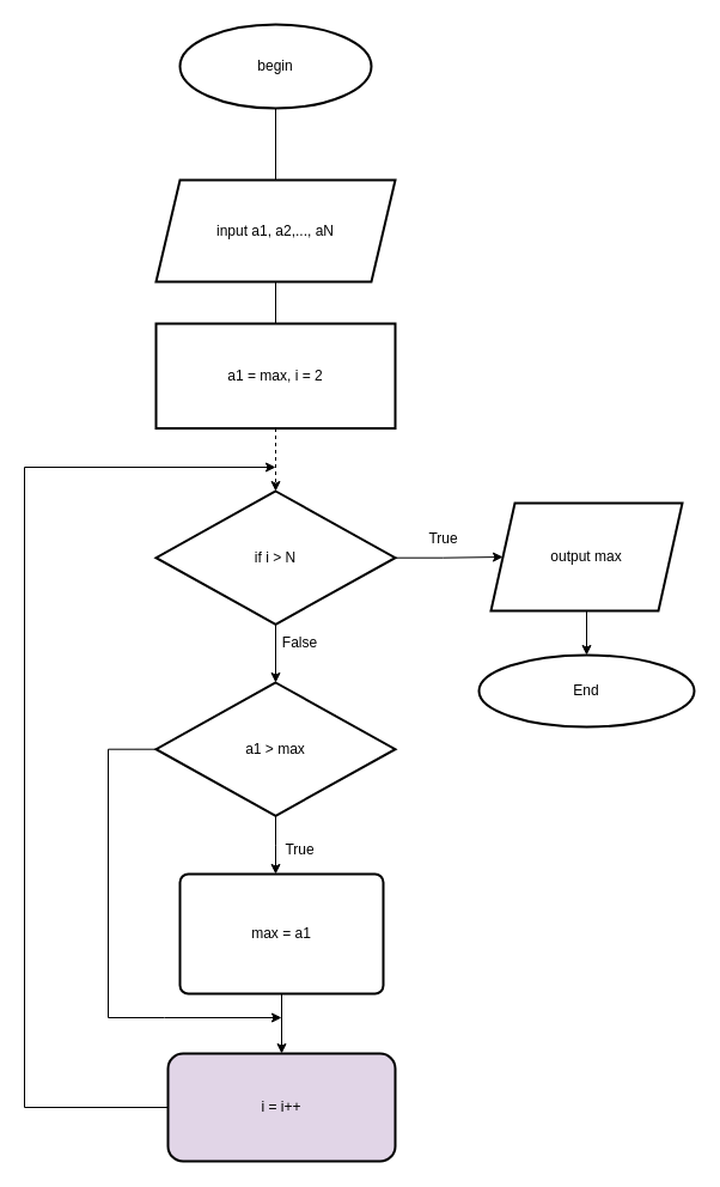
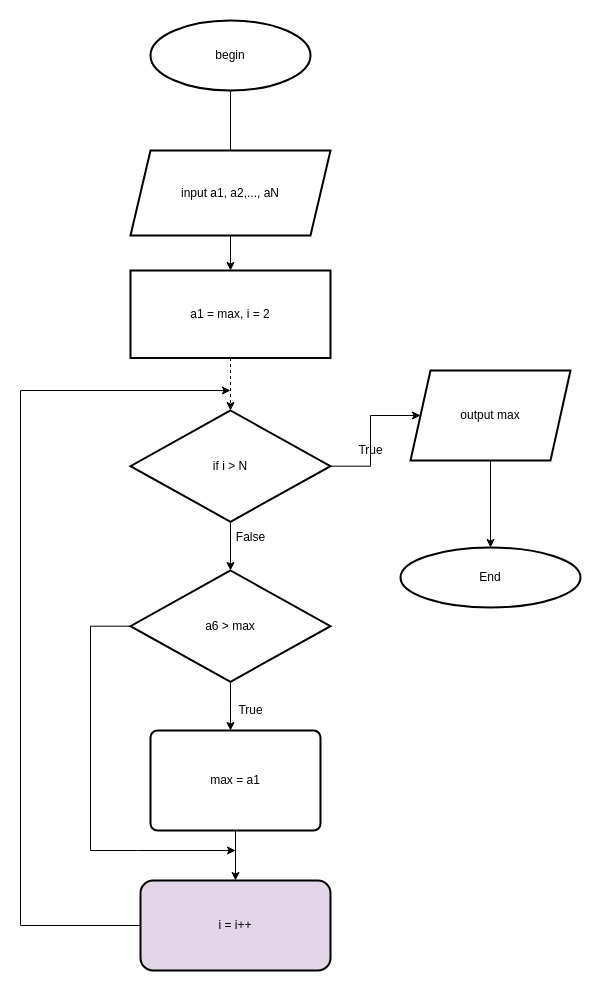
- <mxCell id="4" value="" style="edgeStyle=orthogonalEdgeStyle;rounded=0;orthogonalLoop=1;jettySize=auto;html=1;endArrow=none;" edge="1" parent="1" source="5" target="7"><mxGeometry relative="1" as="geometry" /></mxCell>
+ <mxCell id="4" value="" style="edgeStyle=orthogonalEdgeStyle;rounded=0;orthogonalLoop=1;jettySize=auto;html=1;" edge="1" parent="1" source="5" target="7"><mxGeometry relative="1" as="geometry" /></mxCell>
- <mxCell id="12" value="output max" style="shape=parallelogram;perimeter=parallelogramPerimeter;whiteSpace=wrap;html=1;fixedSize=1;strokeWidth=2;" vertex="1" parent="1"><mxGeometry x="410" y="420" width="160" height="90.01" as="geometry" /></mxCell>
+ <mxCell id="12" value="output max" style="shape=parallelogram;perimeter=parallelogramPerimeter;whiteSpace=wrap;html=1;fixedSize=1;strokeWidth=2;" vertex="1" parent="1"><mxGeometry x="410" y="370" width="160" height="90.01" as="geometry" /></mxCell>
- <mxCell id="17" value="a1 &amp;gt; max" style="rhombus;whiteSpace=wrap;html=1;strokeWidth=2;" vertex="1" parent="1"><mxGeometry x="130" y="570" width="200" height="111.25" as="geometry" /></mxCell>
+ <mxCell id="17" value="a6 &amp;gt; max" style="rhombus;whiteSpace=wrap;html=1;strokeWidth=2;" vertex="1" parent="1"><mxGeometry x="130" y="570" width="200" height="111.25" as="geometry" /></mxCell>
